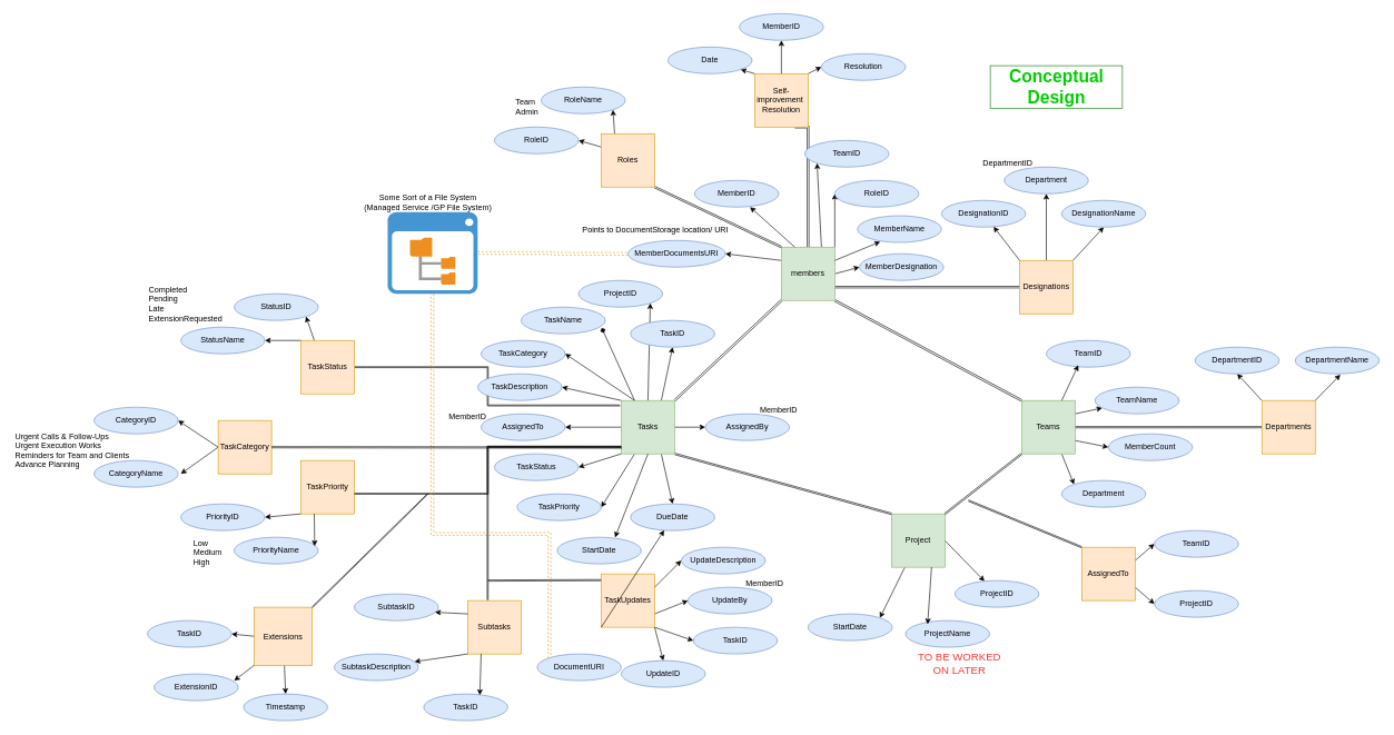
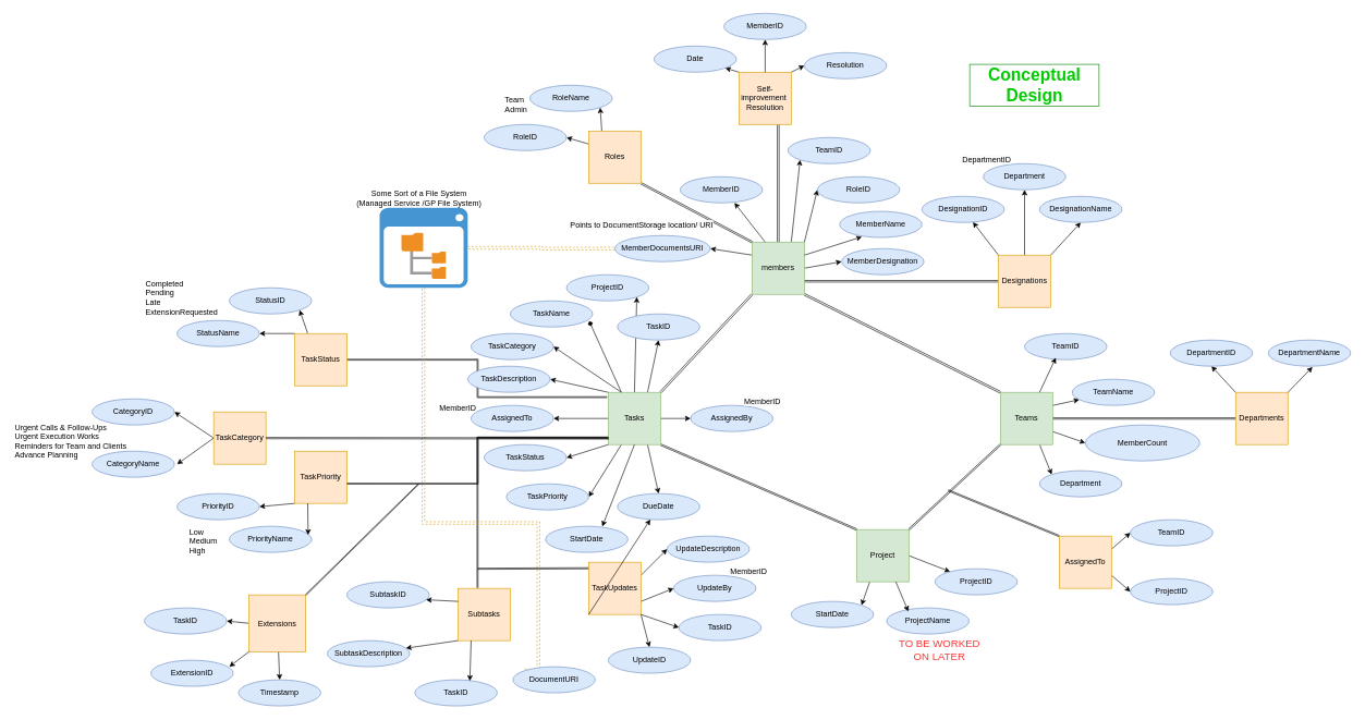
- <mxCell id="11" value="members" style="whiteSpace=wrap;html=1;aspect=fixed;fillColor=#d5e8d4;strokeColor=#82b366;" vertex="1" parent="1"><mxGeometry x="1170" y="370" width="80" height="80" as="geometry" /></mxCell>
+ <mxCell id="11" value="members" style="whiteSpace=wrap;html=1;aspect=fixed;fillColor=#d5e8d4;strokeColor=#82b366;" vertex="1" parent="1"><mxGeometry x="1150" y="370" width="80" height="80" as="geometry" /></mxCell>
- <mxCell id="123" value="MemberCount" style="ellipse;whiteSpace=wrap;html=1;fillColor=#dae8fc;strokeColor=#6c8ebf;" vertex="1" parent="1"><mxGeometry x="1660" y="650" width="126" height="40" as="geometry" /></mxCell>
+ <mxCell id="123" value="MemberCount" style="ellipse;whiteSpace=wrap;html=1;fillColor=#dae8fc;strokeColor=#6c8ebf;" vertex="1" parent="1"><mxGeometry x="1660" y="650" width="175" height="55" as="geometry" /></mxCell>
- <mxCell id="112" value="Project" style="whiteSpace=wrap;html=1;aspect=fixed;fillColor=#d5e8d4;strokeColor=#82b366;" vertex="1" parent="1"><mxGeometry x="1335" y="770" width="80" height="80" as="geometry" /></mxCell>
+ <mxCell id="112" value="Project" style="whiteSpace=wrap;html=1;aspect=fixed;fillColor=#d5e8d4;strokeColor=#82b366;" vertex="1" parent="1"><mxGeometry x="1310" y="810" width="80" height="80" as="geometry" /></mxCell>
- <mxCell id="79" value="DocumentURI" style="ellipse;whiteSpace=wrap;html=1;fillColor=#dae8fc;strokeColor=#6c8ebf;" vertex="1" parent="1"><mxGeometry x="804" y="980" width="126" height="40" as="geometry" /></mxCell>
+ <mxCell id="79" value="DocumentURI" style="ellipse;whiteSpace=wrap;html=1;fillColor=#dae8fc;strokeColor=#6c8ebf;" vertex="1" parent="1"><mxGeometry x="784" y="1020" width="126" height="40" as="geometry" /></mxCell>
